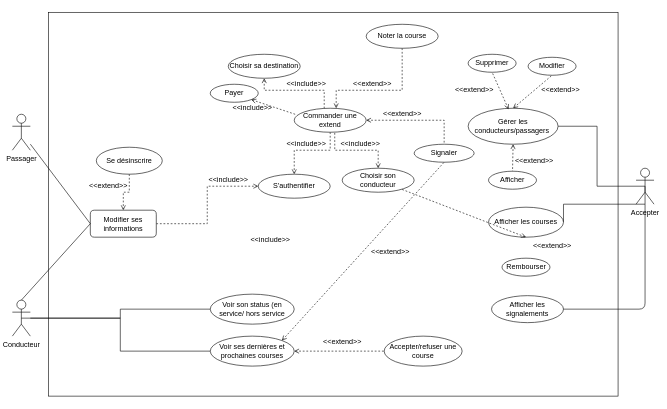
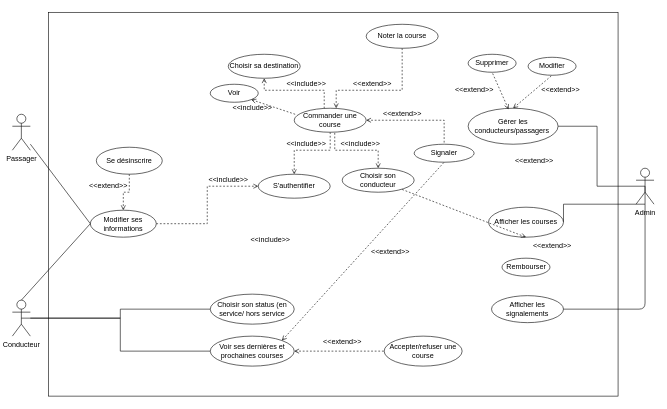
- <mxCell id="56" value="Payer" style="ellipse;whiteSpace=wrap;html=1;" vertex="1" parent="1"><mxGeometry x="350" y="140" width="80" height="30" as="geometry" /></mxCell>
+ <mxCell id="56" value="Voir" style="ellipse;whiteSpace=wrap;html=1;" vertex="1" parent="1"><mxGeometry x="350" y="140" width="80" height="30" as="geometry" /></mxCell>
- <mxCell id="12" value="Commander une extend" style="ellipse;whiteSpace=wrap;html=1;" parent="1" vertex="1"><mxGeometry x="490" y="180" width="120" height="40" as="geometry" /></mxCell>
+ <mxCell id="12" value="Commander une course" style="ellipse;whiteSpace=wrap;html=1;" parent="1" vertex="1"><mxGeometry x="490" y="180" width="120" height="40" as="geometry" /></mxCell>
- <mxCell id="47" value="" style="endArrow=none;dashed=1;html=1;entryX=0.5;entryY=0;entryDx=0;entryDy=0;exitX=0.5;exitY=1;exitDx=0;exitDy=0;endFill=0;startArrow=open;startFill=0;" edge="1" parent="1" source="20" target="46"><mxGeometry width="50" height="50" relative="1" as="geometry"><mxPoint x="865" y="190" as="sourcePoint" /><mxPoint x="930" y="135" as="targetPoint" /></mxGeometry></mxCell>
- <mxCell id="46" value="Afficher" style="ellipse;whiteSpace=wrap;html=1;" vertex="1" parent="1"><mxGeometry x="814" y="285" width="80" height="30" as="geometry" /></mxCell>
- <mxCell id="5" value="Accepter" style="shape=umlActor;verticalLabelPosition=bottom;labelBackgroundColor=#ffffff;verticalAlign=top;html=1;outlineConnect=0;" parent="1" vertex="1"><mxGeometry x="1060" y="280" width="30" height="60" as="geometry" /></mxCell>
+ <mxCell id="5" value="Admin" style="shape=umlActor;verticalLabelPosition=bottom;labelBackgroundColor=#ffffff;verticalAlign=top;html=1;outlineConnect=0;" parent="1" vertex="1"><mxGeometry x="1060" y="280" width="30" height="60" as="geometry" /></mxCell>
- <mxCell id="23" value="Modifier ses informations" style="whiteSpace=wrap;html=1;rounded=1;" parent="1" vertex="1"><mxGeometry x="150" y="350" width="110" height="45" as="geometry" /></mxCell>
+ <mxCell id="23" value="Modifier ses informations" style="ellipse;whiteSpace=wrap;html=1;" parent="1" vertex="1"><mxGeometry x="150" y="350" width="110" height="45" as="geometry" /></mxCell>
- <mxCell id="14" value="Voir son status (en service/ hors service" style="ellipse;whiteSpace=wrap;html=1;" parent="1" vertex="1"><mxGeometry x="350" y="490" width="140" height="50" as="geometry" /></mxCell>
+ <mxCell id="14" value="Choisir son status (en service/ hors service" style="ellipse;whiteSpace=wrap;html=1;" parent="1" vertex="1"><mxGeometry x="350" y="490" width="140" height="50" as="geometry" /></mxCell>
